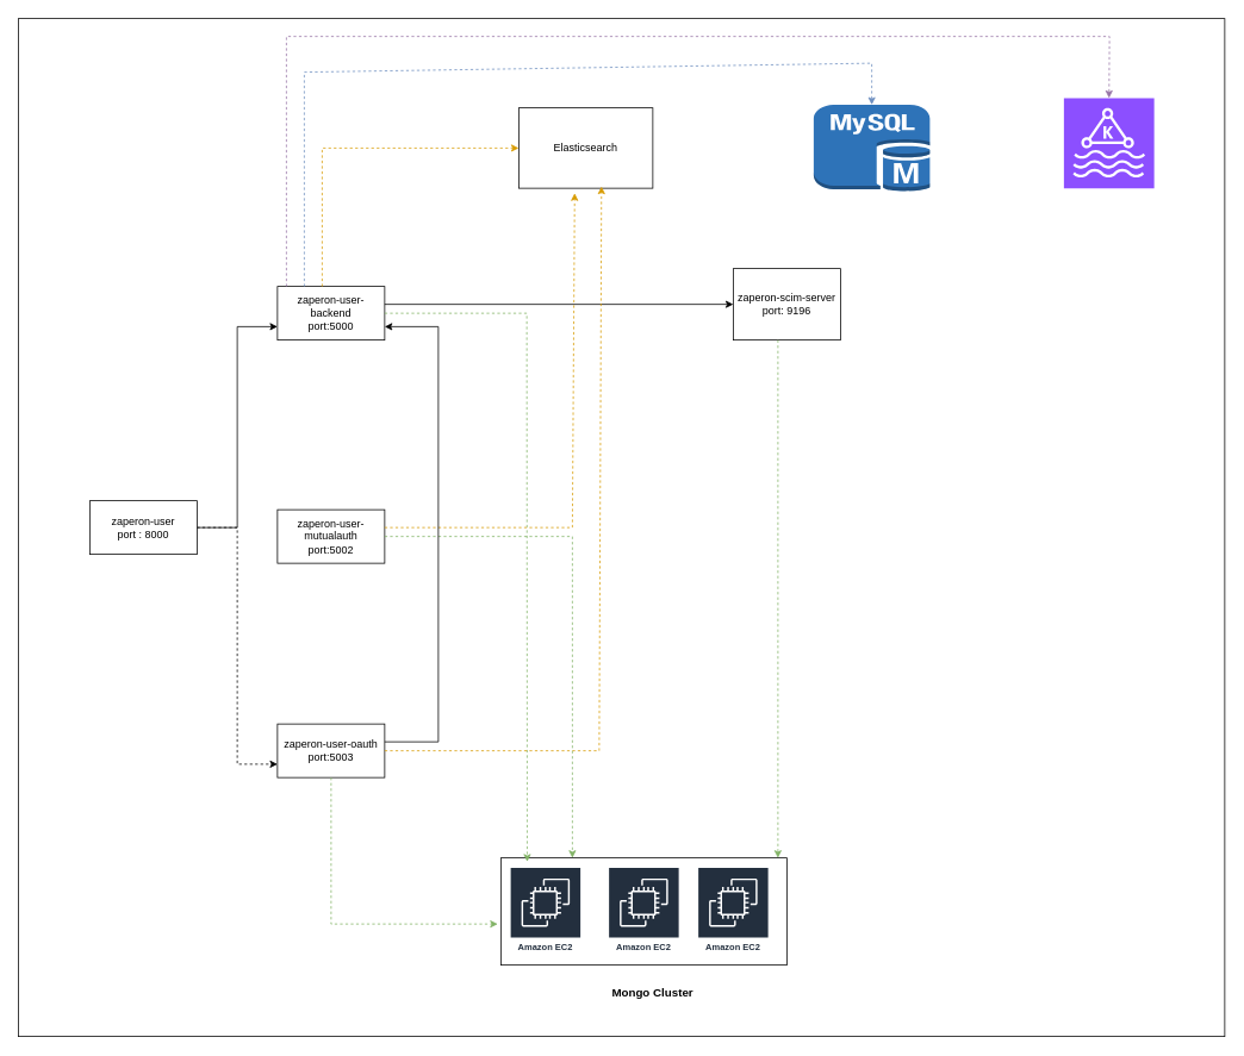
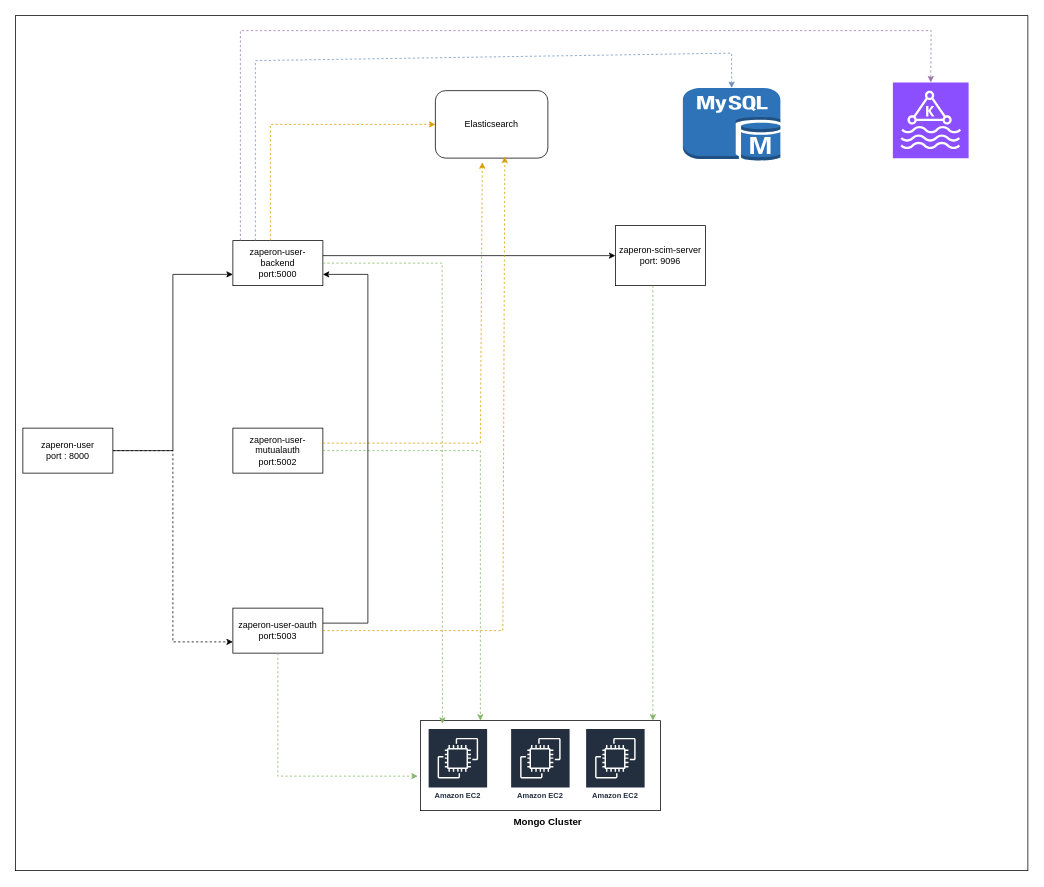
- <mxCell id="14" value="Elasticsearch" style="rounded=0;whiteSpace=wrap;html=1;" vertex="1" parent="1"><mxGeometry x="580" y="120" width="150" height="90" as="geometry" /></mxCell>
+ <mxCell id="14" value="Elasticsearch" style="whiteSpace=wrap;html=1;rounded=1;" vertex="1" parent="1"><mxGeometry x="580" y="120" width="150" height="90" as="geometry" /></mxCell>
- <mxCell id="21" value="zaperon-scim-server&lt;br&gt;port: 9196" style="rounded=0;whiteSpace=wrap;html=1;" vertex="1" parent="1"><mxGeometry x="820" y="300" width="120" height="80" as="geometry" /></mxCell>
+ <mxCell id="21" value="zaperon-scim-server&lt;br&gt;port: 9096" style="rounded=0;whiteSpace=wrap;html=1;" vertex="1" parent="1"><mxGeometry x="820" y="300" width="120" height="80" as="geometry" /></mxCell>
- <mxCell id="9" value="zaperon-user&lt;br&gt;port : 8000" style="rounded=0;whiteSpace=wrap;html=1;" vertex="1" parent="1"><mxGeometry x="100" y="560" width="120" height="60" as="geometry" /></mxCell>
+ <mxCell id="9" value="zaperon-user&lt;br&gt;port : 8000" style="rounded=0;whiteSpace=wrap;html=1;" vertex="1" parent="1"><mxGeometry x="30" y="570" width="120" height="60" as="geometry" /></mxCell>
- <mxCell id="13" value="&lt;b&gt;&lt;font style=&quot;font-size: 13px;&quot;&gt;Mongo Cluster&lt;/font&gt;&lt;/b&gt;" style="text;html=1;align=center;verticalAlign=middle;whiteSpace=wrap;rounded=0;" vertex="1" parent="1"><mxGeometry x="650" y="1095" width="160" height="30" as="geometry" /></mxCell>
+ <mxCell id="13" value="&lt;b&gt;&lt;font style=&quot;font-size: 13px;&quot;&gt;Mongo Cluster&lt;/font&gt;&lt;/b&gt;" style="text;html=1;align=center;verticalAlign=middle;whiteSpace=wrap;rounded=0;" vertex="1" parent="1"><mxGeometry x="650" y="1080" width="160" height="30" as="geometry" /></mxCell>
